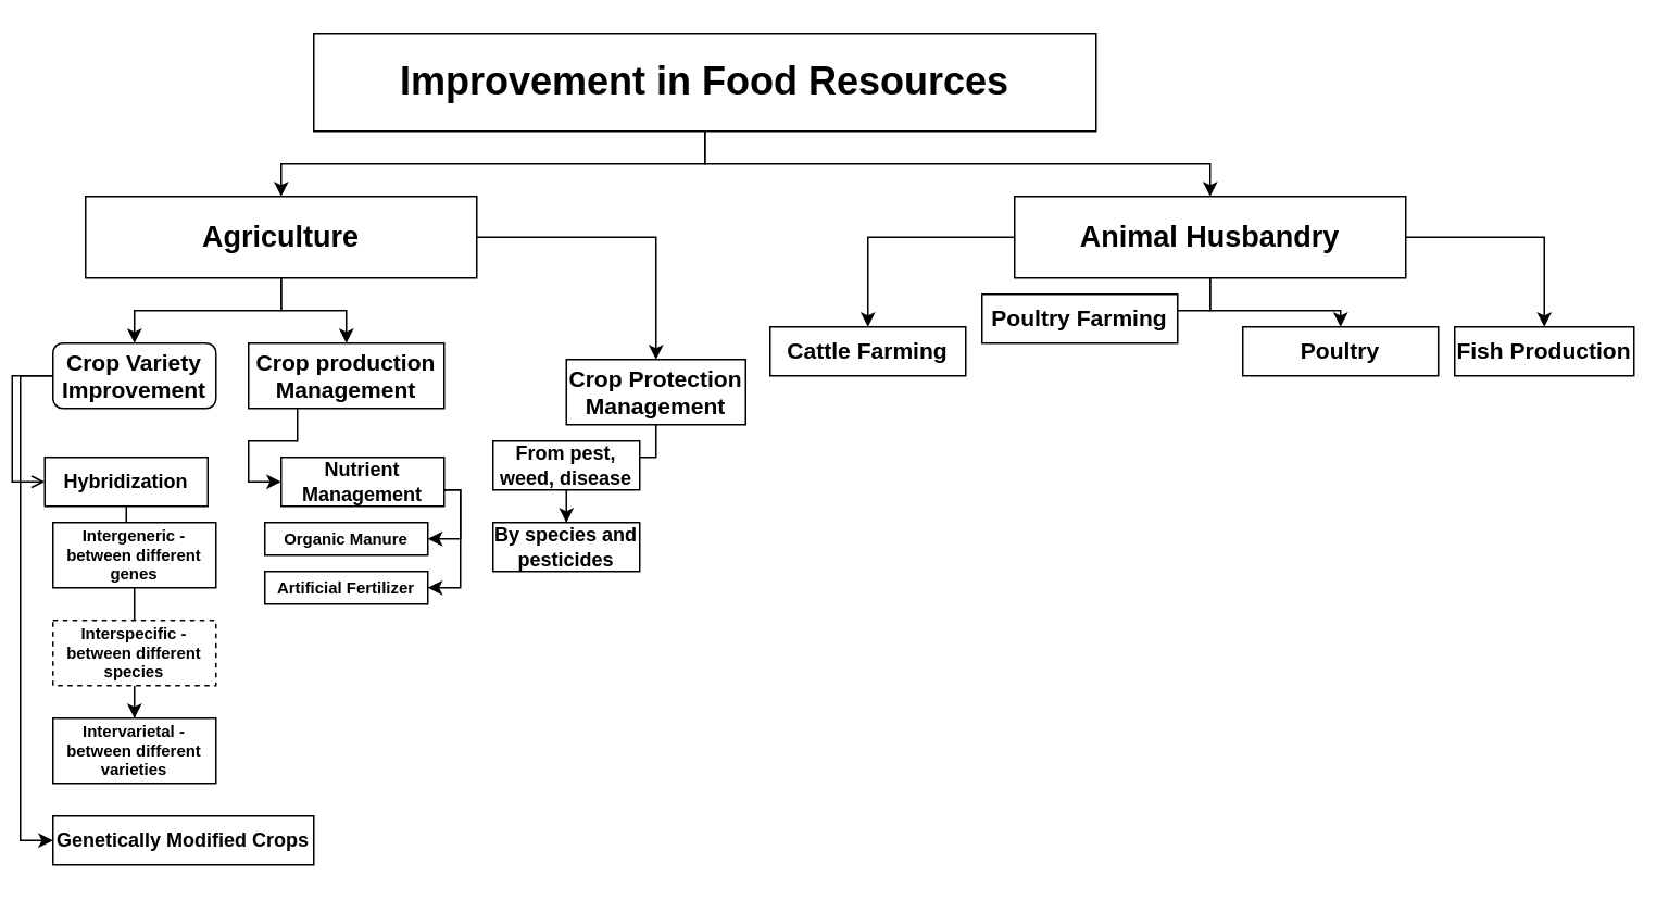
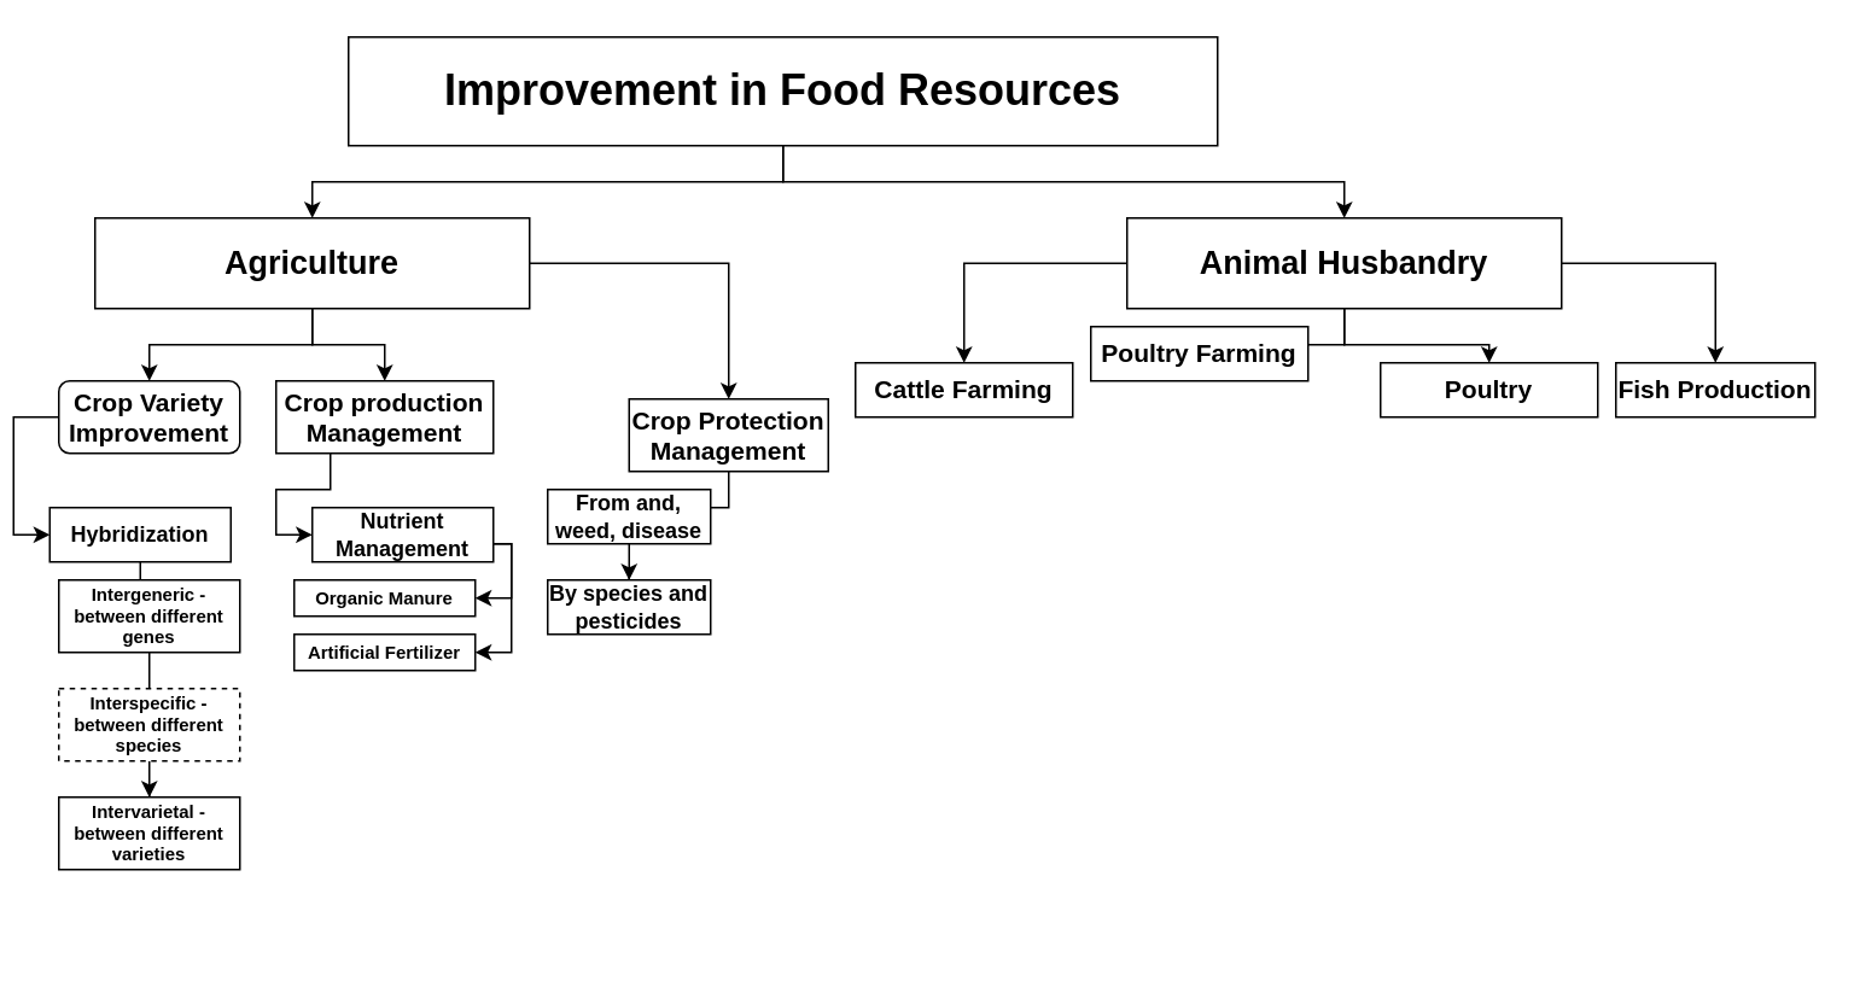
- <mxCell id="34" value="&lt;h4&gt;From pest, weed, disease&lt;/h4&gt;" style="rounded=0;whiteSpace=wrap;html=1;" vertex="1" parent="1"><mxGeometry x="295" y="270" width="90" height="30" as="geometry" /></mxCell>
+ <mxCell id="34" value="&lt;h4&gt;From and, weed, disease&lt;/h4&gt;" style="rounded=0;whiteSpace=wrap;html=1;" vertex="1" parent="1"><mxGeometry x="295" y="270" width="90" height="30" as="geometry" /></mxCell>
- <mxCell id="13" style="edgeStyle=orthogonalEdgeStyle;rounded=0;orthogonalLoop=1;jettySize=auto;html=1;exitX=0;exitY=0.5;exitDx=0;exitDy=0;entryX=0;entryY=0.5;entryDx=0;entryDy=0;endArrow=open;" parent="1" source="15" target="26" edge="1"><mxGeometry relative="1" as="geometry" /></mxCell>
+ <mxCell id="13" style="edgeStyle=orthogonalEdgeStyle;rounded=0;orthogonalLoop=1;jettySize=auto;html=1;exitX=0;exitY=0.5;exitDx=0;exitDy=0;entryX=0;entryY=0.5;entryDx=0;entryDy=0;" parent="1" source="15" target="26" edge="1"><mxGeometry relative="1" as="geometry" /></mxCell>
- <mxCell id="14" style="edgeStyle=orthogonalEdgeStyle;rounded=0;orthogonalLoop=1;jettySize=auto;html=1;exitX=0;exitY=0.5;exitDx=0;exitDy=0;entryX=0;entryY=0.5;entryDx=0;entryDy=0;" parent="1" source="15" target="27" edge="1"><mxGeometry relative="1" as="geometry" /></mxCell>
- <mxCell id="27" value="&lt;h4&gt;Genetically Modified Crops&lt;/h4&gt;" style="rounded=0;whiteSpace=wrap;html=1;" parent="1" vertex="1"><mxGeometry x="25" y="500" width="160" height="30" as="geometry" /></mxCell>
